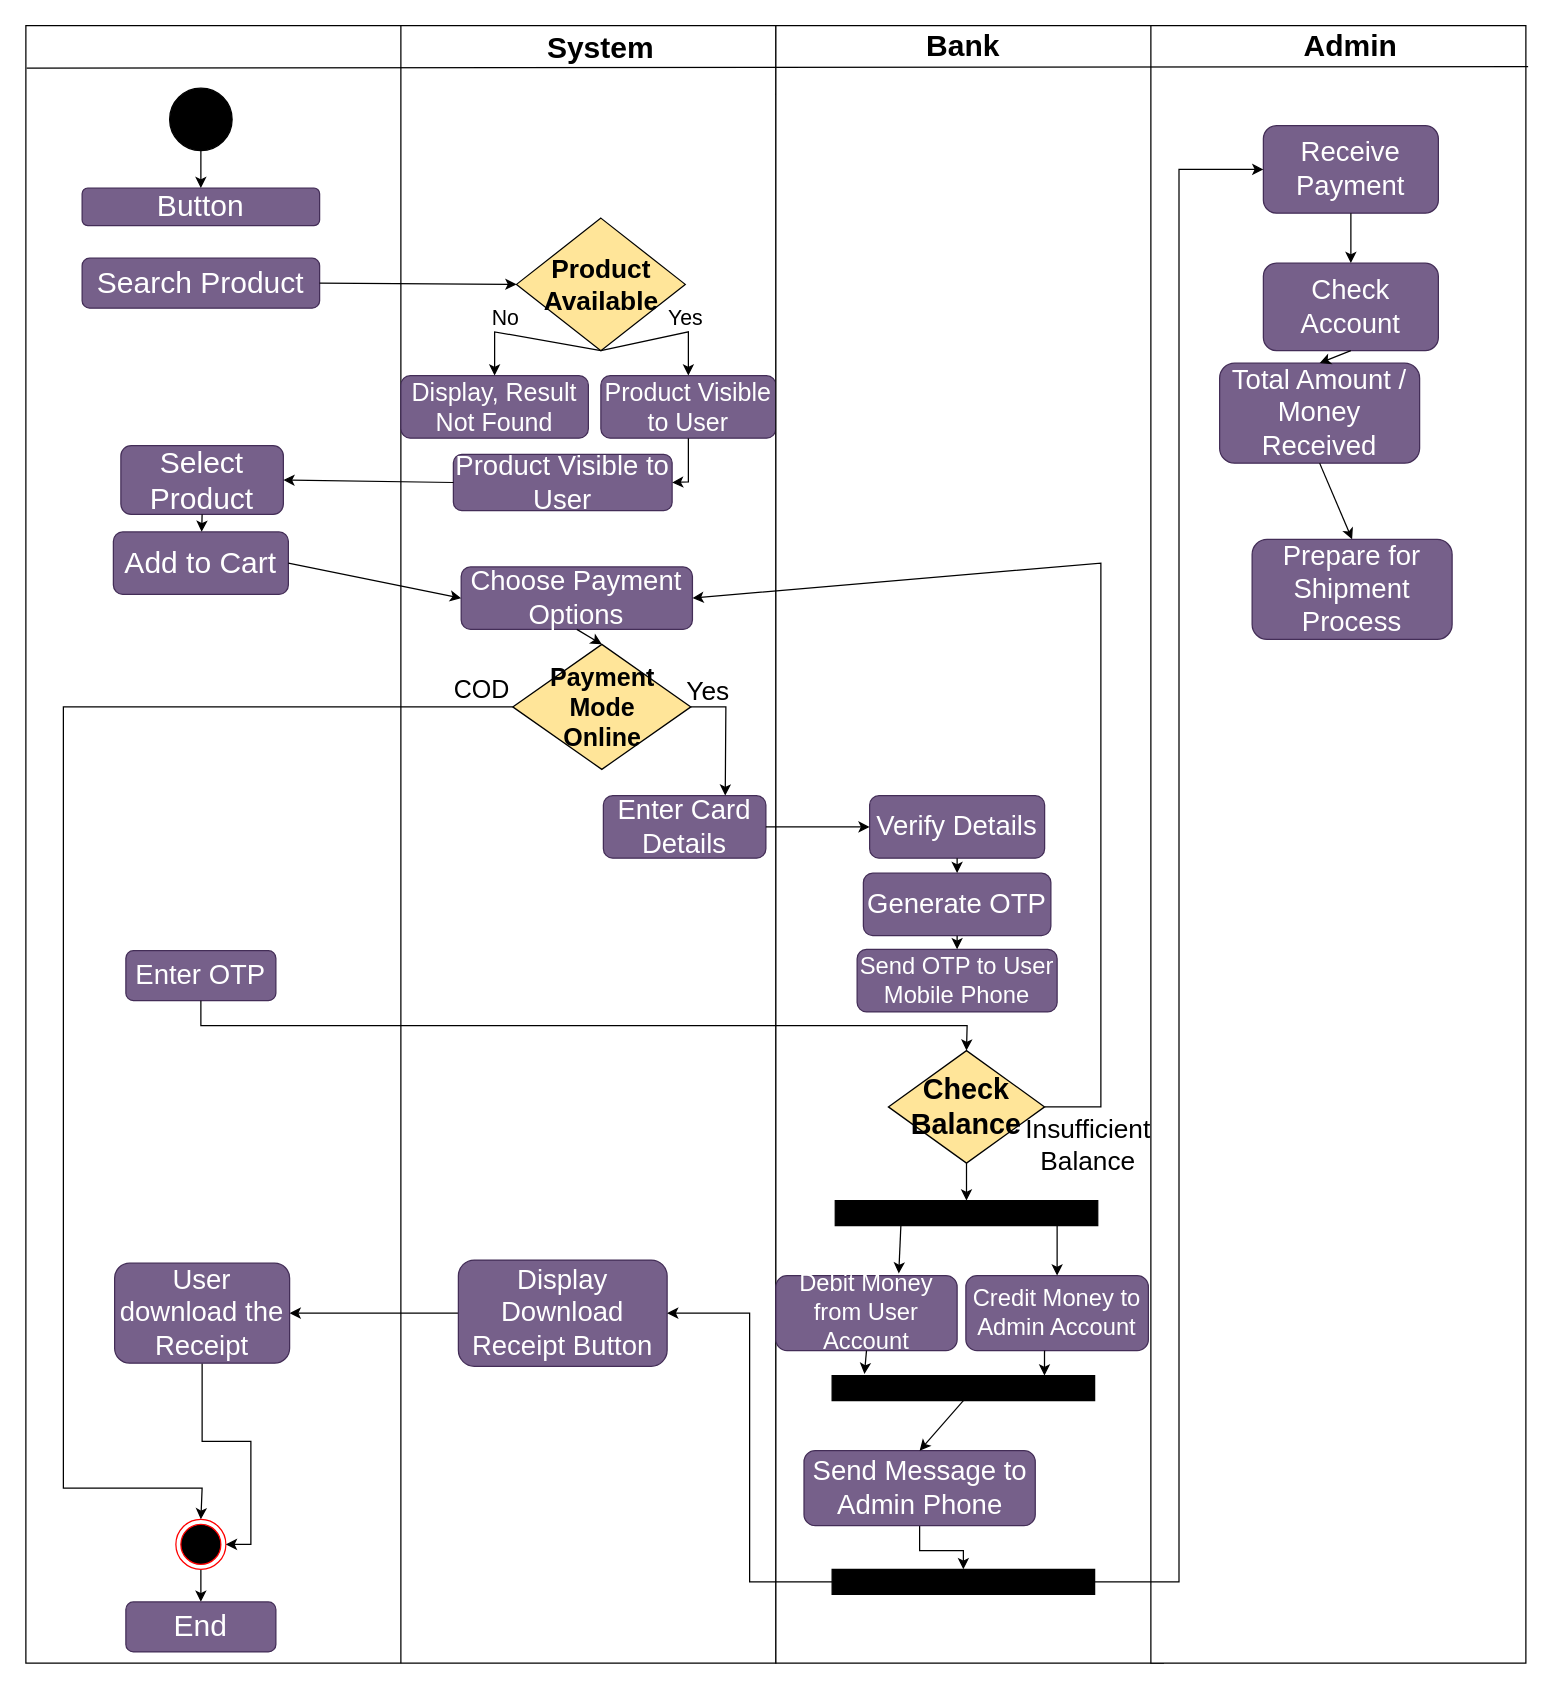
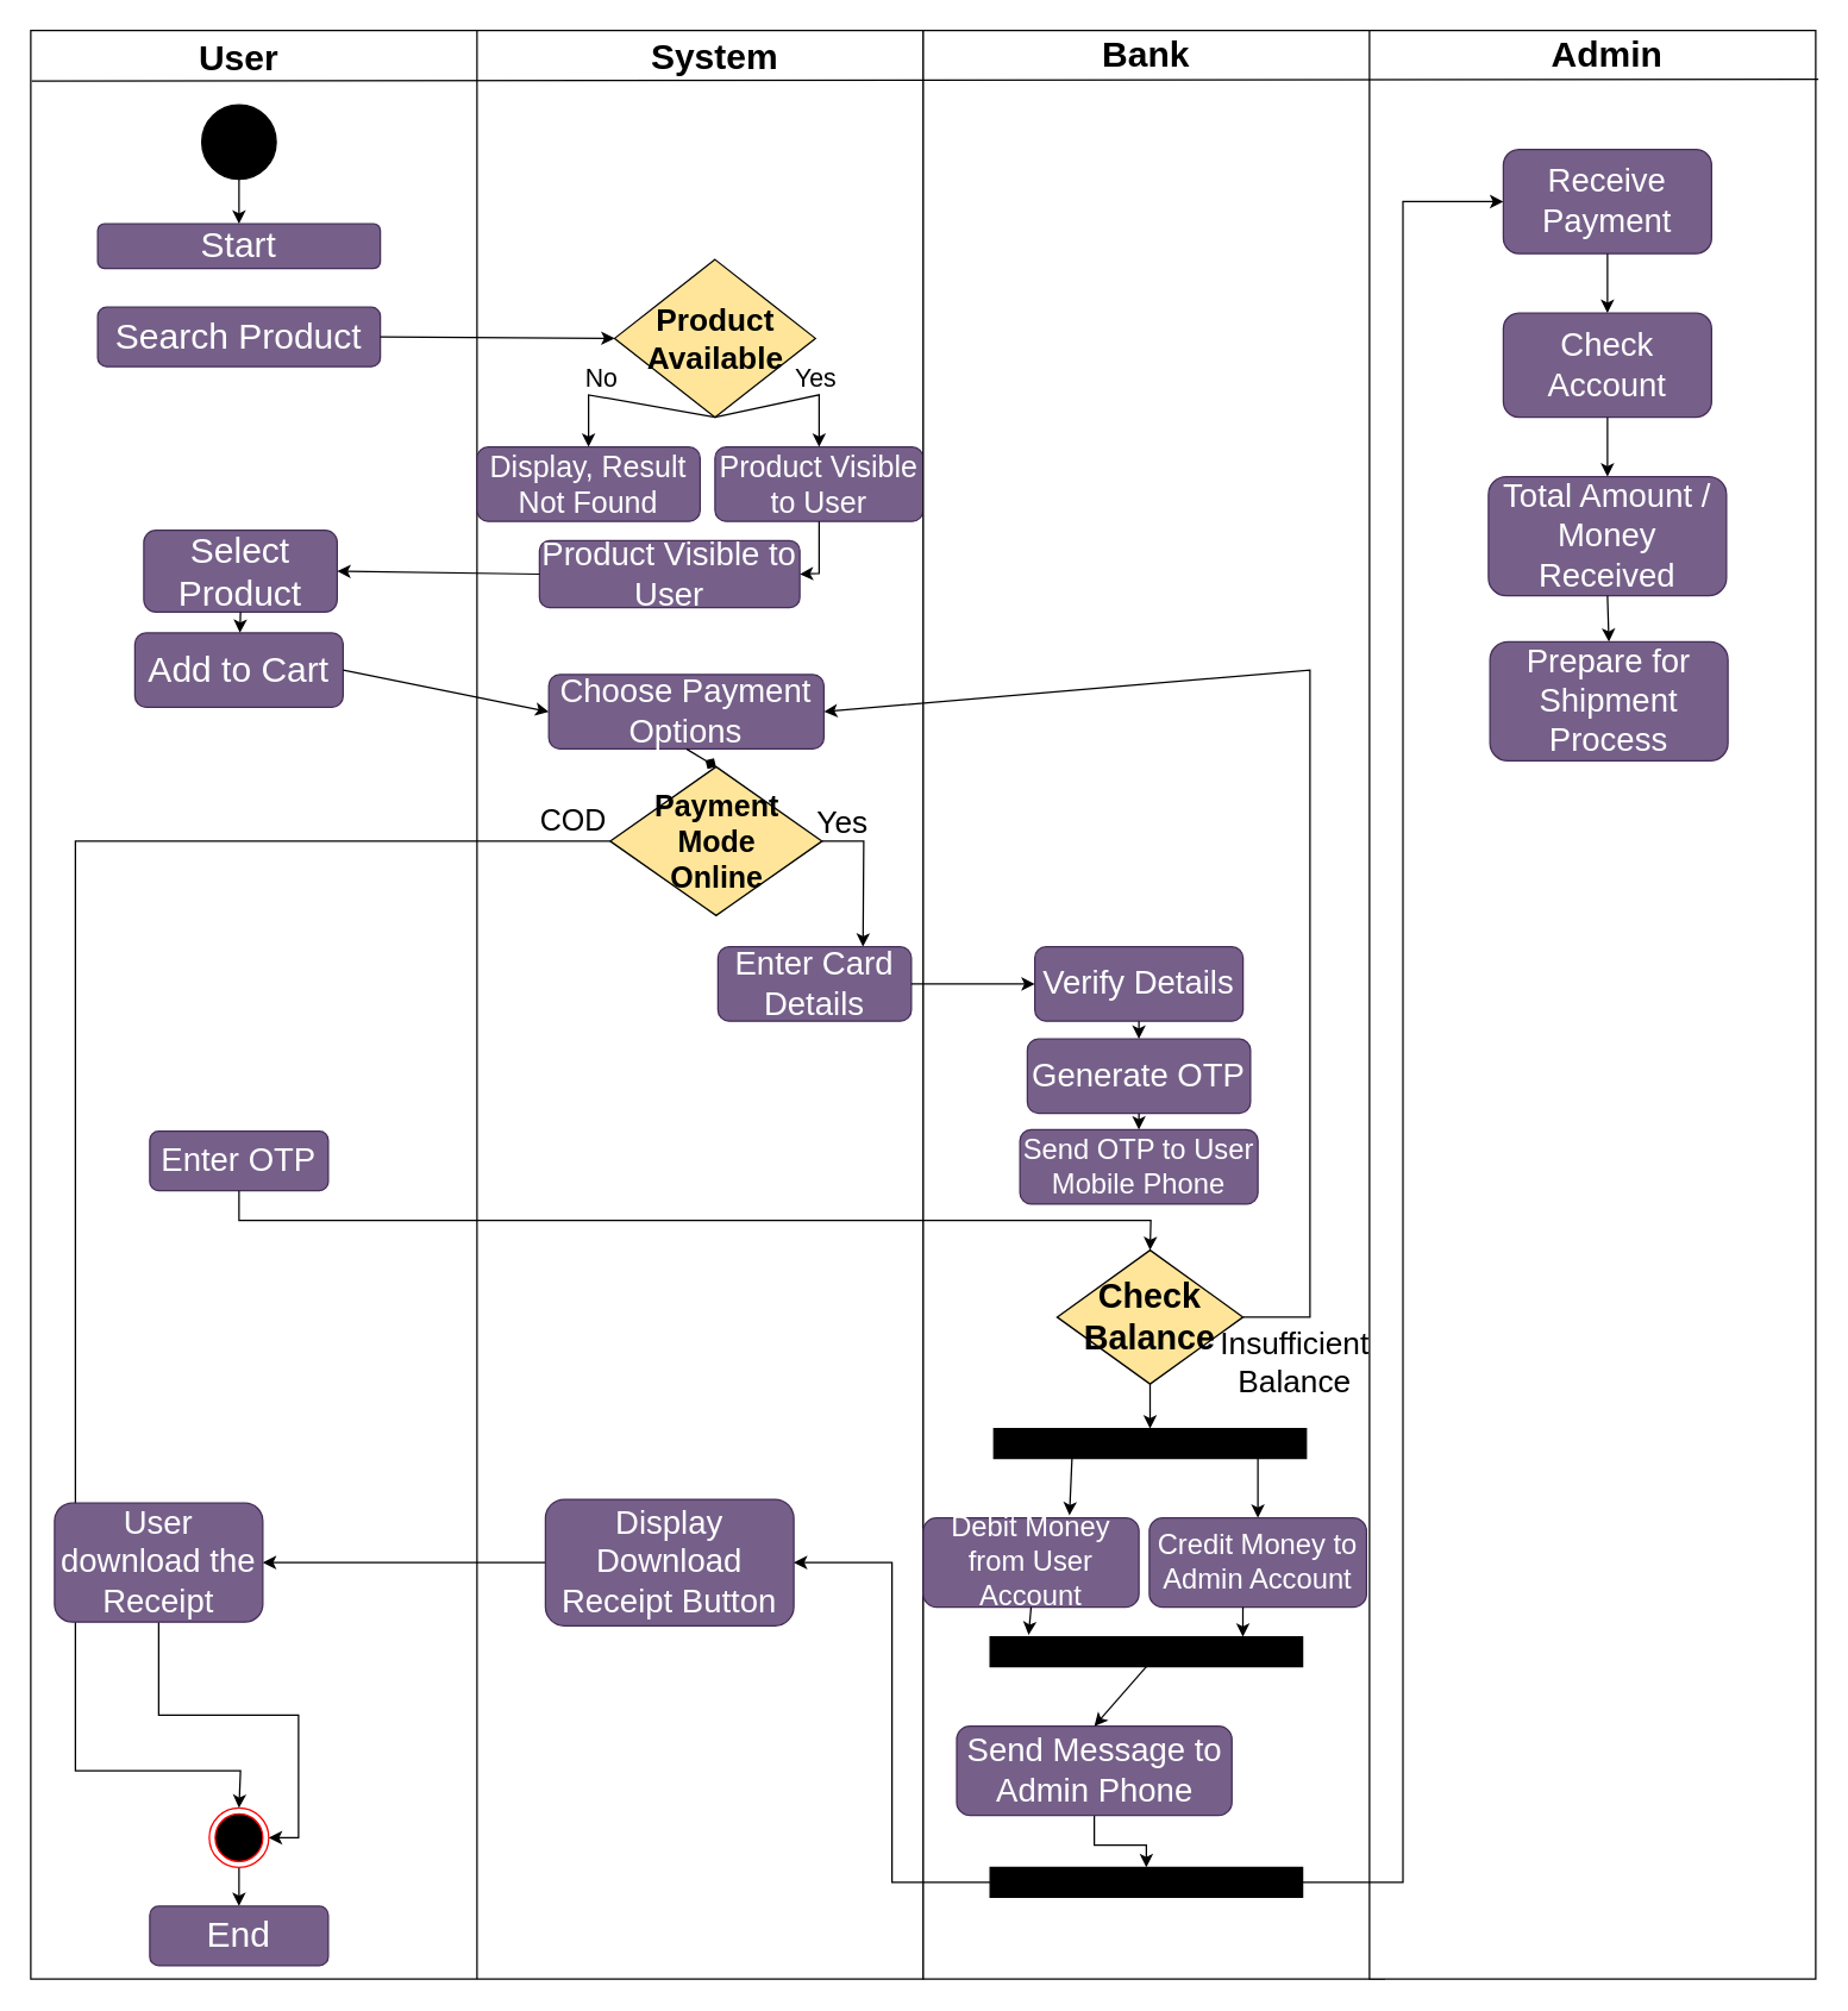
+ <mxCell id="5" value="User" style="text;html=1;strokeColor=none;fillColor=none;align=center;verticalAlign=middle;whiteSpace=wrap;rounded=0;fontSize=24;fontStyle=1" parent="1" vertex="1"><mxGeometry x="130" y="24" width="60" height="30" as="geometry" /></mxCell>
- <mxCell id="7" value="Button" style="rounded=1;whiteSpace=wrap;html=1;fontSize=24;fillColor=#76608a;fontColor=#ffffff;strokeColor=#432D57;" parent="1" vertex="1"><mxGeometry x="65" y="150" width="190" height="30" as="geometry" /></mxCell>
+ <mxCell id="7" value="Start" style="rounded=1;whiteSpace=wrap;html=1;fontSize=24;fillColor=#76608a;fontColor=#ffffff;strokeColor=#432D57;" parent="1" vertex="1"><mxGeometry x="65" y="150" width="190" height="30" as="geometry" /></mxCell>
- <mxCell id="61" value="Total Amount / Money Received" style="rounded=1;whiteSpace=wrap;html=1;fillColor=#76608a;fontColor=#ffffff;strokeColor=#432D57;fontSize=22;" parent="1" vertex="1"><mxGeometry x="975" y="290" width="160" height="80" as="geometry" /></mxCell>
+ <mxCell id="61" value="Total Amount / Money Received" style="rounded=1;whiteSpace=wrap;html=1;fillColor=#76608a;fontColor=#ffffff;strokeColor=#432D57;fontSize=22;" parent="1" vertex="1"><mxGeometry x="1000" y="320" width="160" height="80" as="geometry" /></mxCell>
- <mxCell id="30" value="" style="endArrow=classic;html=1;rounded=0;exitX=0.5;exitY=1;exitDx=0;exitDy=0;entryX=0.5;entryY=0;entryDx=0;entryDy=0;" parent="1" source="25" target="27" edge="1"><mxGeometry width="50" height="50" relative="1" as="geometry"><mxPoint x="580" y="480" as="sourcePoint" /><mxPoint x="630" y="430" as="targetPoint" /></mxGeometry></mxCell>
+ <mxCell id="30" value="" style="endArrow=diamond;html=1;rounded=0;exitX=0.5;exitY=1;exitDx=0;exitDy=0;entryX=0.5;entryY=0;entryDx=0;entryDy=0;" parent="1" source="25" target="27" edge="1"><mxGeometry width="50" height="50" relative="1" as="geometry"><mxPoint x="580" y="480" as="sourcePoint" /><mxPoint x="630" y="430" as="targetPoint" /></mxGeometry></mxCell>
- <mxCell id="76" value="User download the Receipt" style="rounded=1;whiteSpace=wrap;html=1;fontSize=22;fillColor=#76608a;fontColor=#ffffff;strokeColor=#432D57;" parent="1" vertex="1"><mxGeometry x="91" y="1010" width="140" height="80" as="geometry" /></mxCell>
+ <mxCell id="76" value="User download the Receipt" style="rounded=1;whiteSpace=wrap;html=1;fontSize=22;fillColor=#76608a;fontColor=#ffffff;strokeColor=#432D57;" parent="1" vertex="1"><mxGeometry x="36" y="1010" width="140" height="80" as="geometry" /></mxCell>
